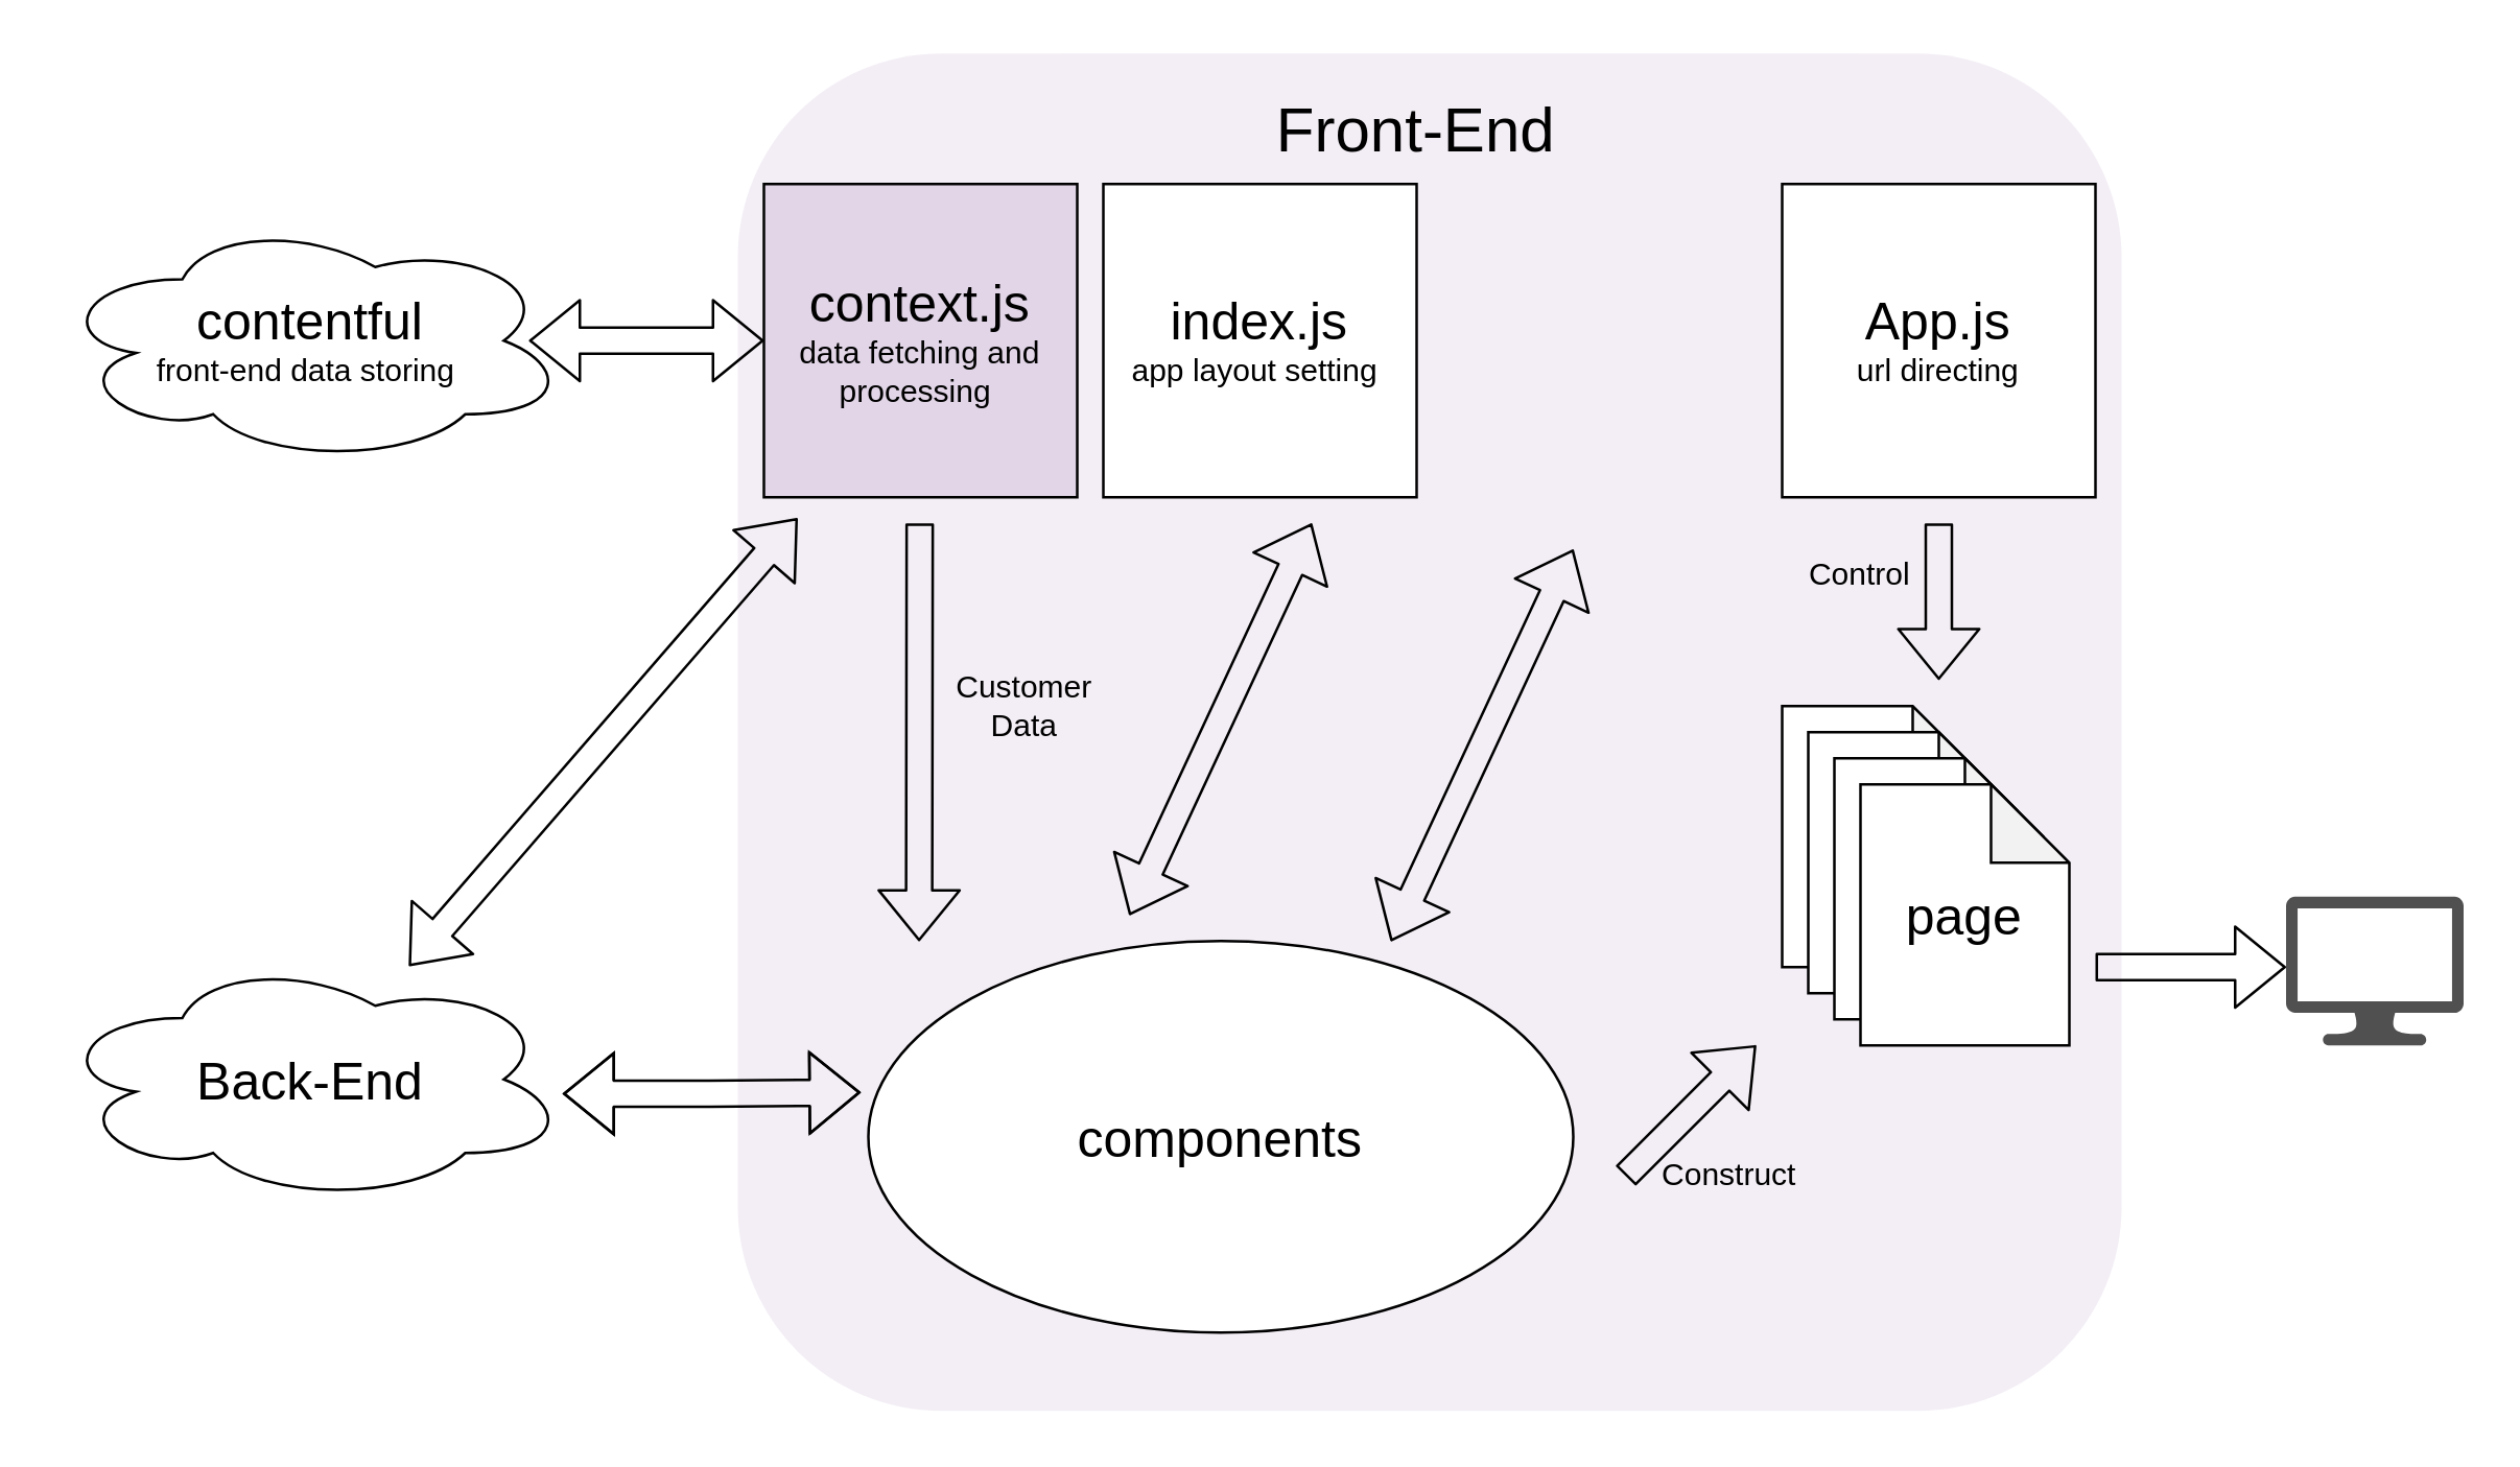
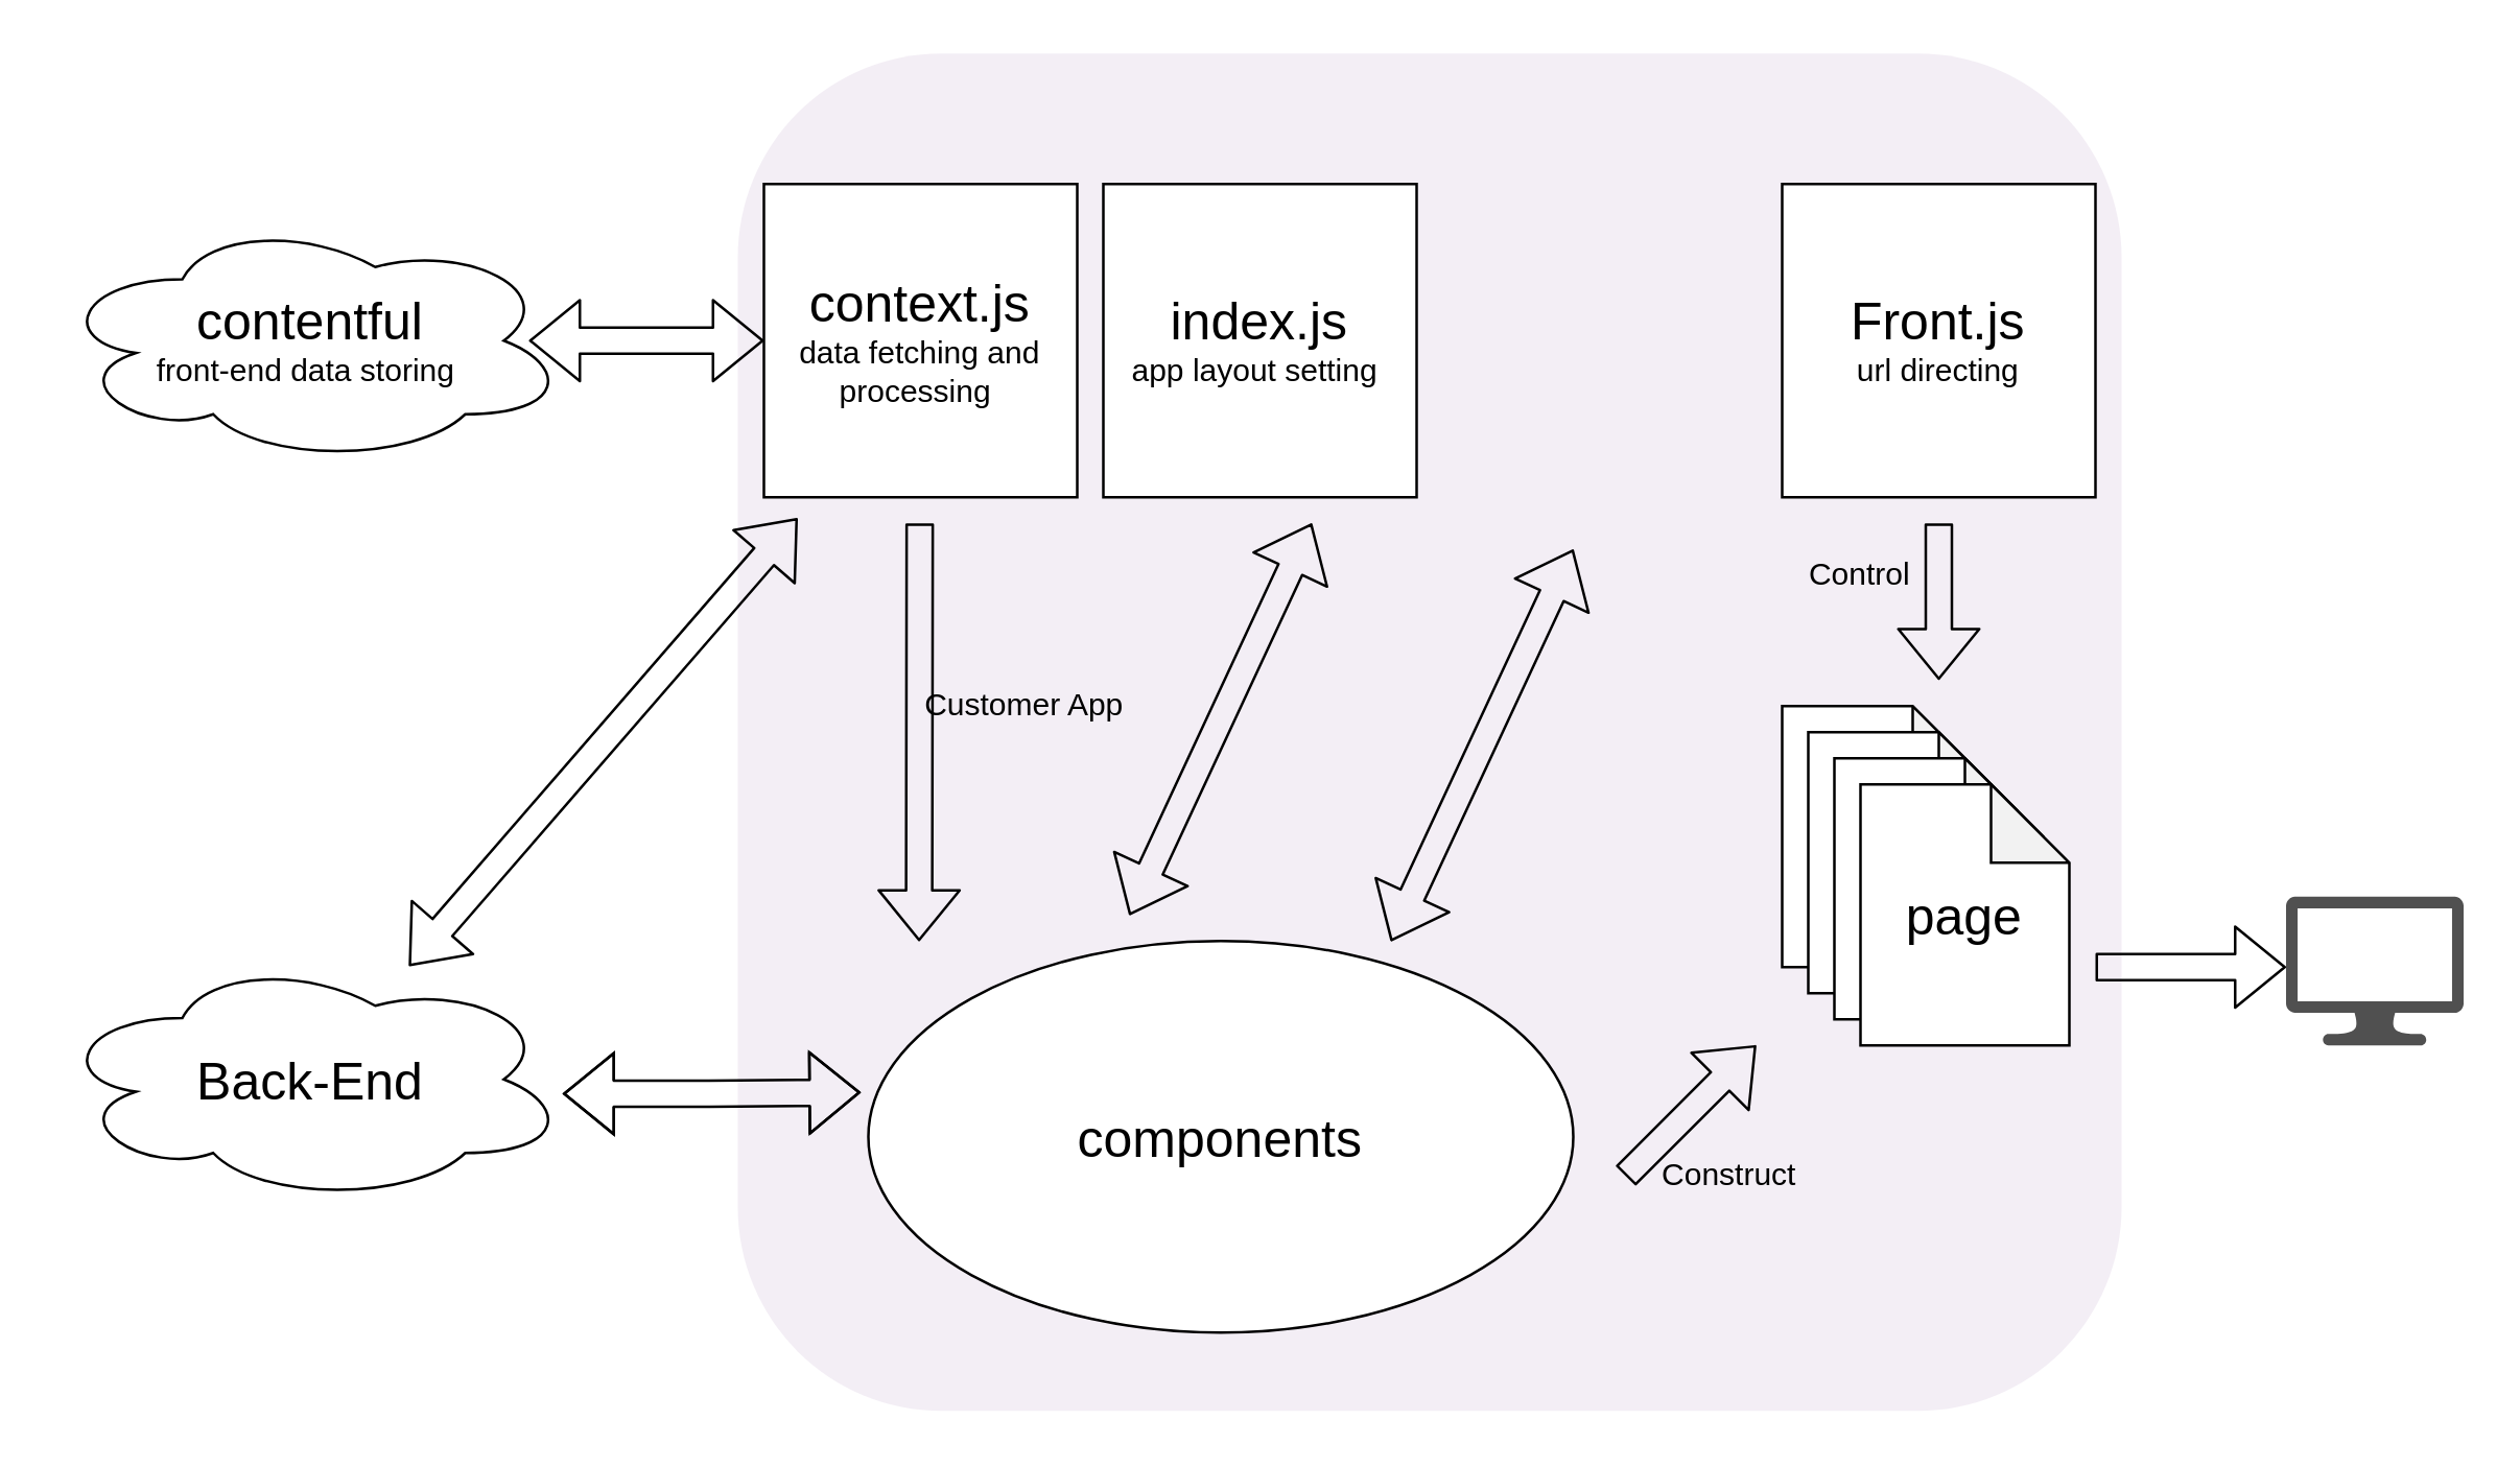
- <mxCell id="8" value="&lt;font style=&quot;font-size: 24px&quot;&gt;Front-End&lt;/font&gt;" style="text;html=1;strokeColor=none;fillColor=none;align=center;verticalAlign=middle;whiteSpace=wrap;rounded=0;" vertex="1" parent="1"><mxGeometry x="482" y="40" width="120" height="20" as="geometry" /></mxCell>
- <mxCell id="3" value="&lt;font style=&quot;font-size: 20px&quot;&gt;context.js&lt;/font&gt;&lt;br&gt;data fetching and processing&amp;nbsp;" style="whiteSpace=wrap;html=1;aspect=fixed;fillColor=#e1d5e7;" vertex="1" parent="1"><mxGeometry x="292" y="70" width="120" height="120" as="geometry" /></mxCell>
+ <mxCell id="3" value="&lt;font style=&quot;font-size: 20px&quot;&gt;context.js&lt;/font&gt;&lt;br&gt;data fetching and processing&amp;nbsp;" style="whiteSpace=wrap;html=1;aspect=fixed;" vertex="1" parent="1"><mxGeometry x="292" y="70" width="120" height="120" as="geometry" /></mxCell>
- <mxCell id="4" value="&lt;font style=&quot;font-size: 20px&quot;&gt;App.js&lt;/font&gt;&lt;br&gt;url directing" style="whiteSpace=wrap;html=1;aspect=fixed;" vertex="1" parent="1"><mxGeometry x="682" y="70" width="120" height="120" as="geometry" /></mxCell>
+ <mxCell id="4" value="&lt;font style=&quot;font-size: 20px&quot;&gt;Front.js&lt;/font&gt;&lt;br&gt;url directing" style="whiteSpace=wrap;html=1;aspect=fixed;" vertex="1" parent="1"><mxGeometry x="682" y="70" width="120" height="120" as="geometry" /></mxCell>
- <mxCell id="15" value="Customer Data" style="text;html=1;strokeColor=none;fillColor=none;align=center;verticalAlign=middle;whiteSpace=wrap;rounded=0;" vertex="1" parent="1"><mxGeometry x="352" y="260" width="80" height="20" as="geometry" /></mxCell>
+ <mxCell id="15" value="Customer App" style="text;html=1;strokeColor=none;fillColor=none;align=center;verticalAlign=middle;whiteSpace=wrap;rounded=0;" vertex="1" parent="1"><mxGeometry x="352" y="260" width="80" height="20" as="geometry" /></mxCell>
